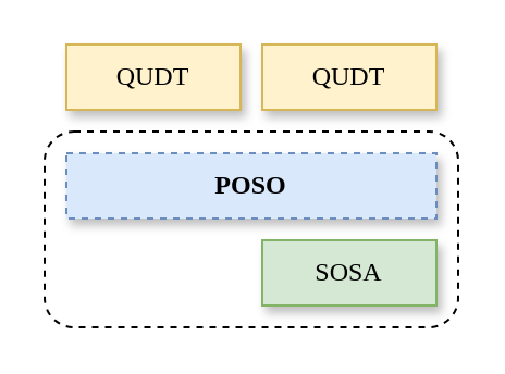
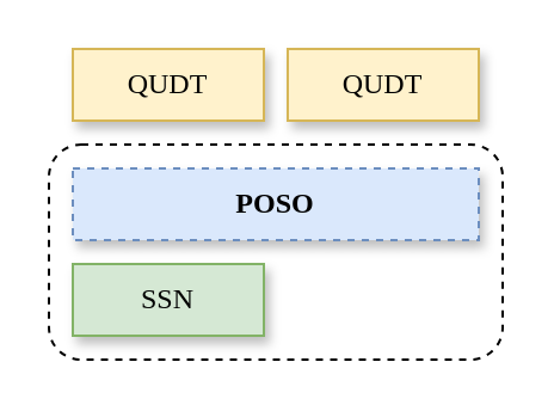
+ <mxCell id="3" value="&lt;span style=&quot;font-weight: normal&quot;&gt;SSN&lt;/span&gt;" style="rounded=0;whiteSpace=wrap;html=1;fillColor=#d5e8d4;strokeColor=#82b366;shadow=1;fontStyle=1;fontFamily=Lucida Console;" parent="1" vertex="1"><mxGeometry x="30" y="110" width="80" height="30" as="geometry" /></mxCell>
- <mxCell id="4" value="&lt;span style=&quot;font-weight: normal&quot;&gt;SOSA&lt;/span&gt;" style="rounded=0;whiteSpace=wrap;html=1;fillColor=#d5e8d4;strokeColor=#82b366;shadow=1;fontStyle=1;fontFamily=Lucida Console;" parent="1" vertex="1"><mxGeometry x="120" y="110" width="80" height="30" as="geometry" /></mxCell>
